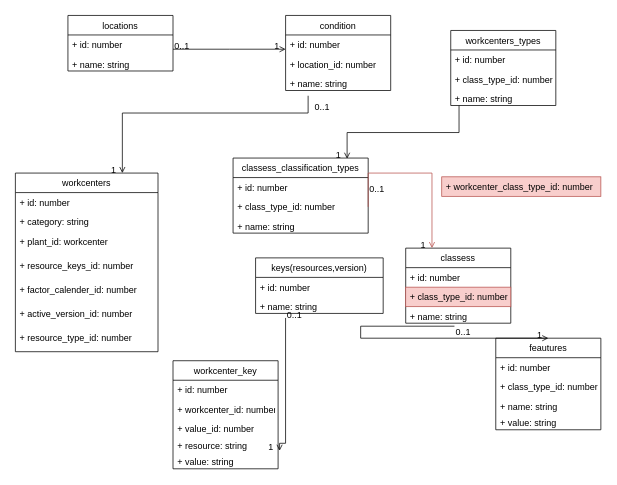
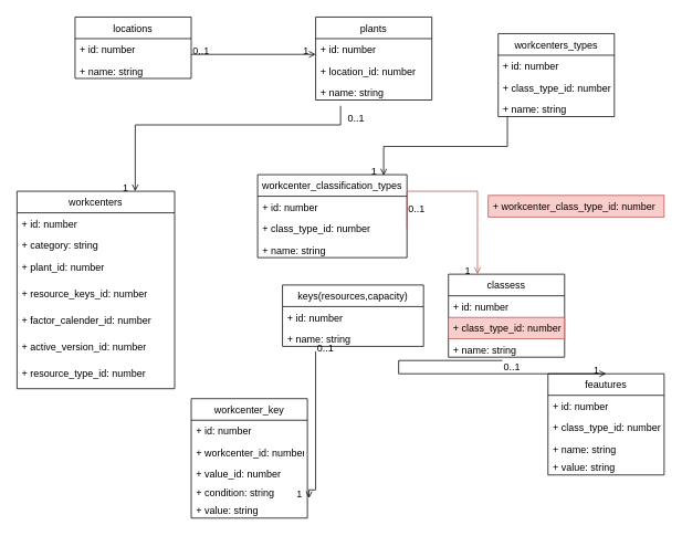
- <mxCell id="54" value="condition" style="swimlane;fontStyle=0;childLayout=stackLayout;horizontal=1;startSize=26;fillColor=none;horizontalStack=0;resizeParent=1;resizeParentMax=0;resizeLast=0;collapsible=1;marginBottom=0;" vertex="1" parent="1"><mxGeometry x="380" y="20" width="140" height="100" as="geometry" /></mxCell>
+ <mxCell id="54" value="plants" style="swimlane;fontStyle=0;childLayout=stackLayout;horizontal=1;startSize=26;fillColor=none;horizontalStack=0;resizeParent=1;resizeParentMax=0;resizeLast=0;collapsible=1;marginBottom=0;" vertex="1" parent="1"><mxGeometry x="380" y="20" width="140" height="100" as="geometry" /></mxCell>
- <mxCell id="44" value="classess_classification_types" style="swimlane;fontStyle=0;childLayout=stackLayout;horizontal=1;startSize=26;fillColor=none;horizontalStack=0;resizeParent=1;resizeParentMax=0;resizeLast=0;collapsible=1;marginBottom=0;" parent="1" vertex="1"><mxGeometry x="310" y="210" width="180" height="100" as="geometry" /></mxCell>
+ <mxCell id="44" value="workcenter_classification_types" style="swimlane;fontStyle=0;childLayout=stackLayout;horizontal=1;startSize=26;fillColor=none;horizontalStack=0;resizeParent=1;resizeParentMax=0;resizeLast=0;collapsible=1;marginBottom=0;" parent="1" vertex="1"><mxGeometry x="310" y="210" width="180" height="100" as="geometry" /></mxCell>
- <mxCell id="8" value="+ plant_id: workcenter" style="text;strokeColor=none;fillColor=none;align=left;verticalAlign=top;spacingLeft=4;spacingRight=4;overflow=hidden;rotatable=0;points=[[0,0.5],[1,0.5]];portConstraint=eastwest;" parent="5" vertex="1"><mxGeometry y="78" width="190" height="32" as="geometry" /></mxCell>
+ <mxCell id="8" value="+ plant_id: number" style="text;strokeColor=none;fillColor=none;align=left;verticalAlign=top;spacingLeft=4;spacingRight=4;overflow=hidden;rotatable=0;points=[[0,0.5],[1,0.5]];portConstraint=eastwest;" parent="5" vertex="1"><mxGeometry y="78" width="190" height="32" as="geometry" /></mxCell>
- <mxCell id="22" value="keys(resources,version)" style="swimlane;fontStyle=0;childLayout=stackLayout;horizontal=1;startSize=26;fillColor=none;horizontalStack=0;resizeParent=1;resizeParentMax=0;resizeLast=0;collapsible=1;marginBottom=0;" parent="1" vertex="1"><mxGeometry x="340" y="343" width="170" height="74" as="geometry" /></mxCell>
+ <mxCell id="22" value="keys(resources,capacity)" style="swimlane;fontStyle=0;childLayout=stackLayout;horizontal=1;startSize=26;fillColor=none;horizontalStack=0;resizeParent=1;resizeParentMax=0;resizeLast=0;collapsible=1;marginBottom=0;" parent="1" vertex="1"><mxGeometry x="340" y="343" width="170" height="74" as="geometry" /></mxCell>
- <mxCell id="29" value="+ resource: string" style="text;strokeColor=none;fillColor=none;align=left;verticalAlign=top;spacingLeft=4;spacingRight=4;overflow=hidden;rotatable=0;points=[[0,0.5],[1,0.5]];portConstraint=eastwest;" parent="25" vertex="1"><mxGeometry y="100" width="140" height="22" as="geometry" /></mxCell>
+ <mxCell id="29" value="+ condition: string" style="text;strokeColor=none;fillColor=none;align=left;verticalAlign=top;spacingLeft=4;spacingRight=4;overflow=hidden;rotatable=0;points=[[0,0.5],[1,0.5]];portConstraint=eastwest;" parent="25" vertex="1"><mxGeometry y="100" width="140" height="22" as="geometry" /></mxCell>
